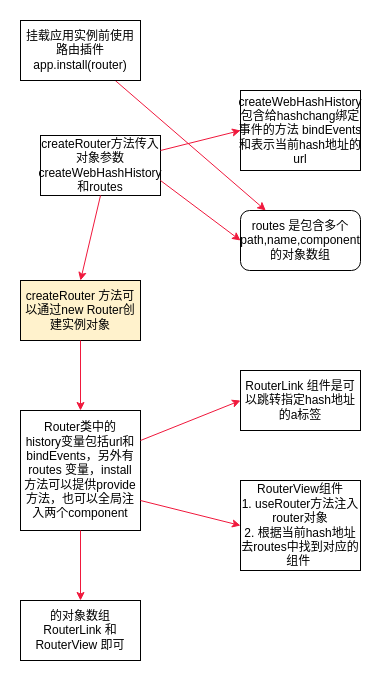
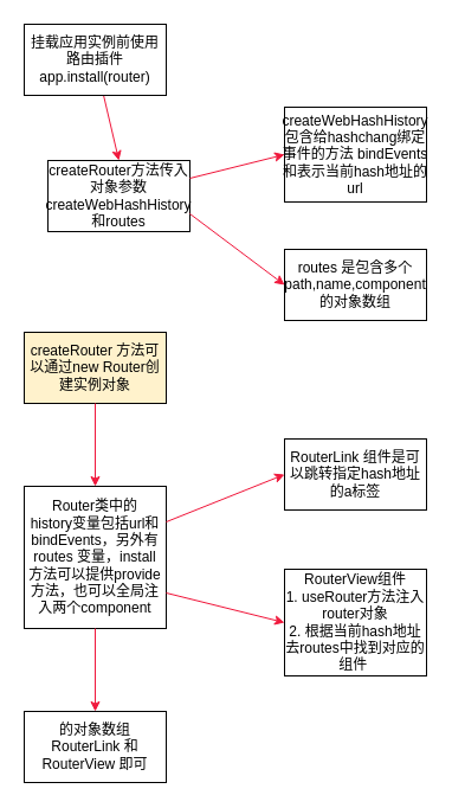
- <mxCell id="2" style="edgeStyle=none;html=1;strokeColor=#F0183C;" edge="1" parent="1" source="3" target="6"><mxGeometry relative="1" as="geometry" /></mxCell>
+ <mxCell id="2" style="edgeStyle=none;html=1;entryX=0.5;entryY=0;entryDx=0;entryDy=0;strokeColor=#F0183C;" edge="1" parent="1" source="3" target="4"><mxGeometry relative="1" as="geometry" /></mxCell>
- <mxCell id="12" style="edgeStyle=none;html=1;entryX=0.5;entryY=0;entryDx=0;entryDy=0;strokeColor=#F0183C;exitX=0.5;exitY=1;exitDx=0;exitDy=0;" edge="1" parent="1" source="4" target="7"><mxGeometry relative="1" as="geometry"><mxPoint x="100" y="100" as="sourcePoint" /><mxPoint x="100" y="170" as="targetPoint" /></mxGeometry></mxCell>
- <mxCell id="6" value="routes 是包含多个 path,name,component 的对象数组" style="whiteSpace=wrap;html=1;rounded=1;" vertex="1" parent="1"><mxGeometry x="240" y="210" width="120" height="60" as="geometry" /></mxCell>
+ <mxCell id="6" value="routes 是包含多个 path,name,component 的对象数组" style="rounded=0;whiteSpace=wrap;html=1;" vertex="1" parent="1"><mxGeometry x="240" y="210" width="120" height="60" as="geometry" /></mxCell>
